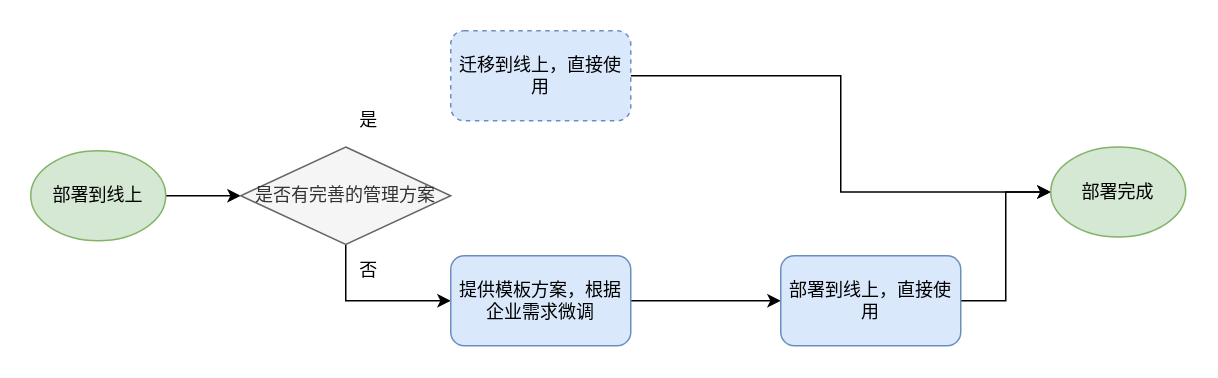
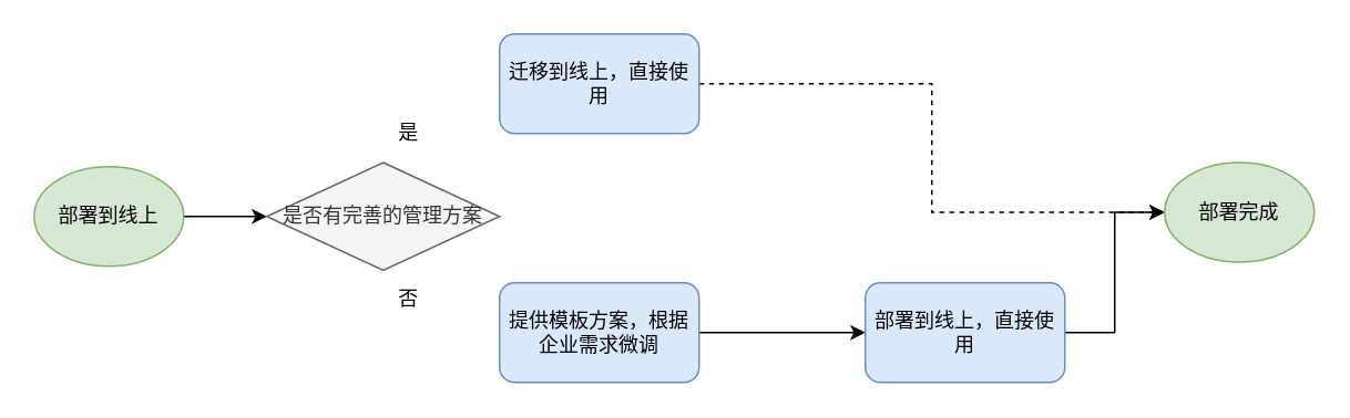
- <mxCell id="7" value="迁移到线上，直接使用" style="rounded=1;whiteSpace=wrap;html=1;fillColor=#dae8fc;strokeColor=#6c8ebf;dashed=1;" vertex="1" parent="1"><mxGeometry x="300" y="20" width="120" height="60" as="geometry" /></mxCell>
+ <mxCell id="7" value="迁移到线上，直接使用" style="rounded=1;whiteSpace=wrap;html=1;fillColor=#dae8fc;strokeColor=#6c8ebf;" vertex="1" parent="1"><mxGeometry x="300" y="20" width="120" height="60" as="geometry" /></mxCell>
- <mxCell id="6" style="edgeStyle=orthogonalEdgeStyle;rounded=0;orthogonalLoop=1;jettySize=auto;html=1;exitX=1;exitY=0.5;exitDx=0;exitDy=0;entryX=0;entryY=0.5;entryDx=0;entryDy=0;" edge="1" parent="1" source="7" target="12"><mxGeometry relative="1" as="geometry" /></mxCell>
+ <mxCell id="6" style="edgeStyle=orthogonalEdgeStyle;rounded=0;orthogonalLoop=1;jettySize=auto;html=1;exitX=1;exitY=0.5;exitDx=0;exitDy=0;entryX=0;entryY=0.5;entryDx=0;entryDy=0;dashed=1;" edge="1" parent="1" source="7" target="12"><mxGeometry relative="1" as="geometry" /></mxCell>
- <mxCell id="4" style="edgeStyle=orthogonalEdgeStyle;rounded=0;orthogonalLoop=1;jettySize=auto;html=1;exitX=0.5;exitY=1;exitDx=0;exitDy=0;entryX=0;entryY=0.5;entryDx=0;entryDy=0;" edge="1" parent="1" source="5" target="9"><mxGeometry relative="1" as="geometry" /></mxCell>
